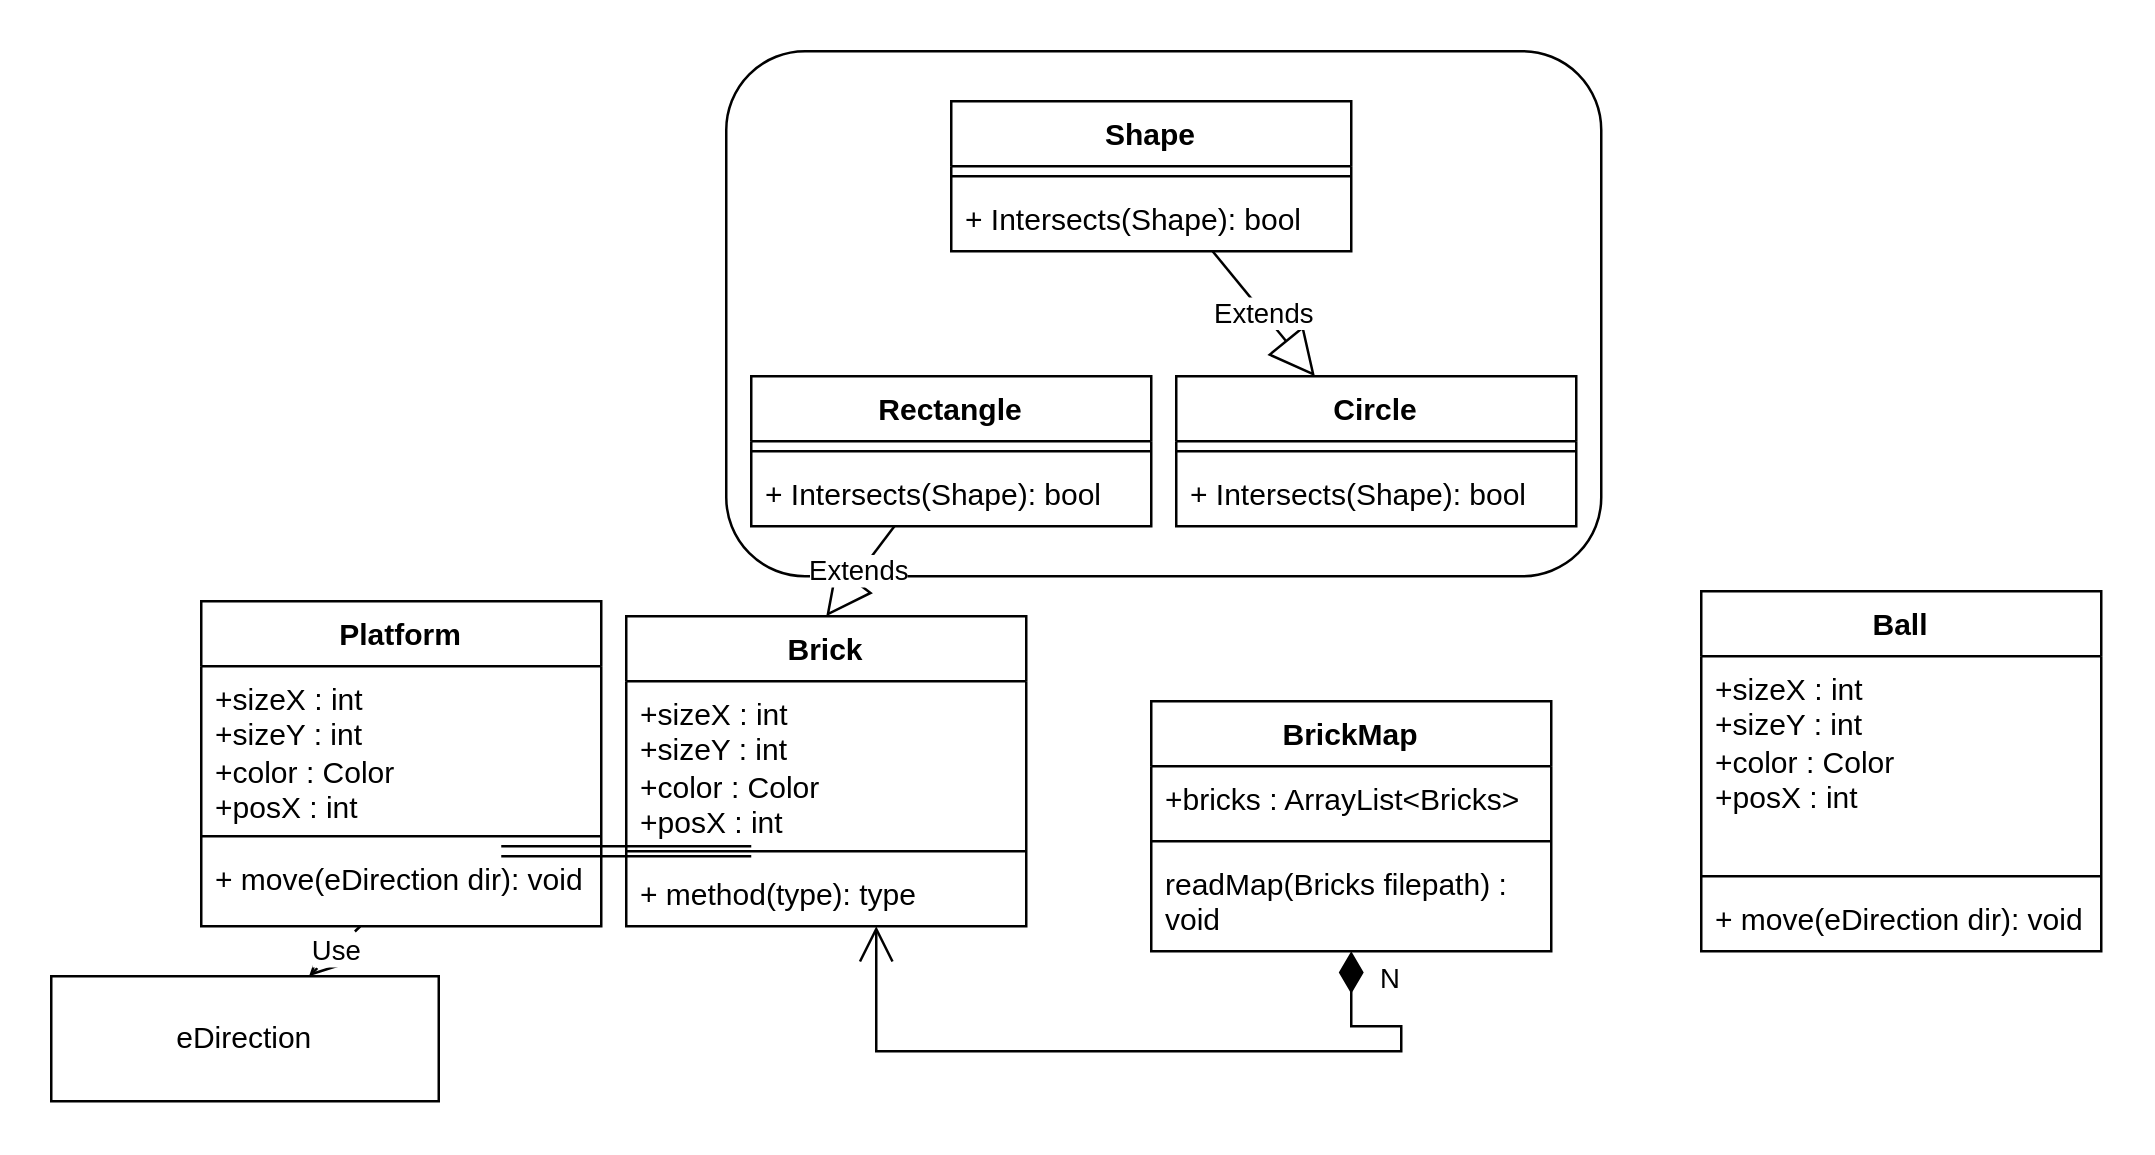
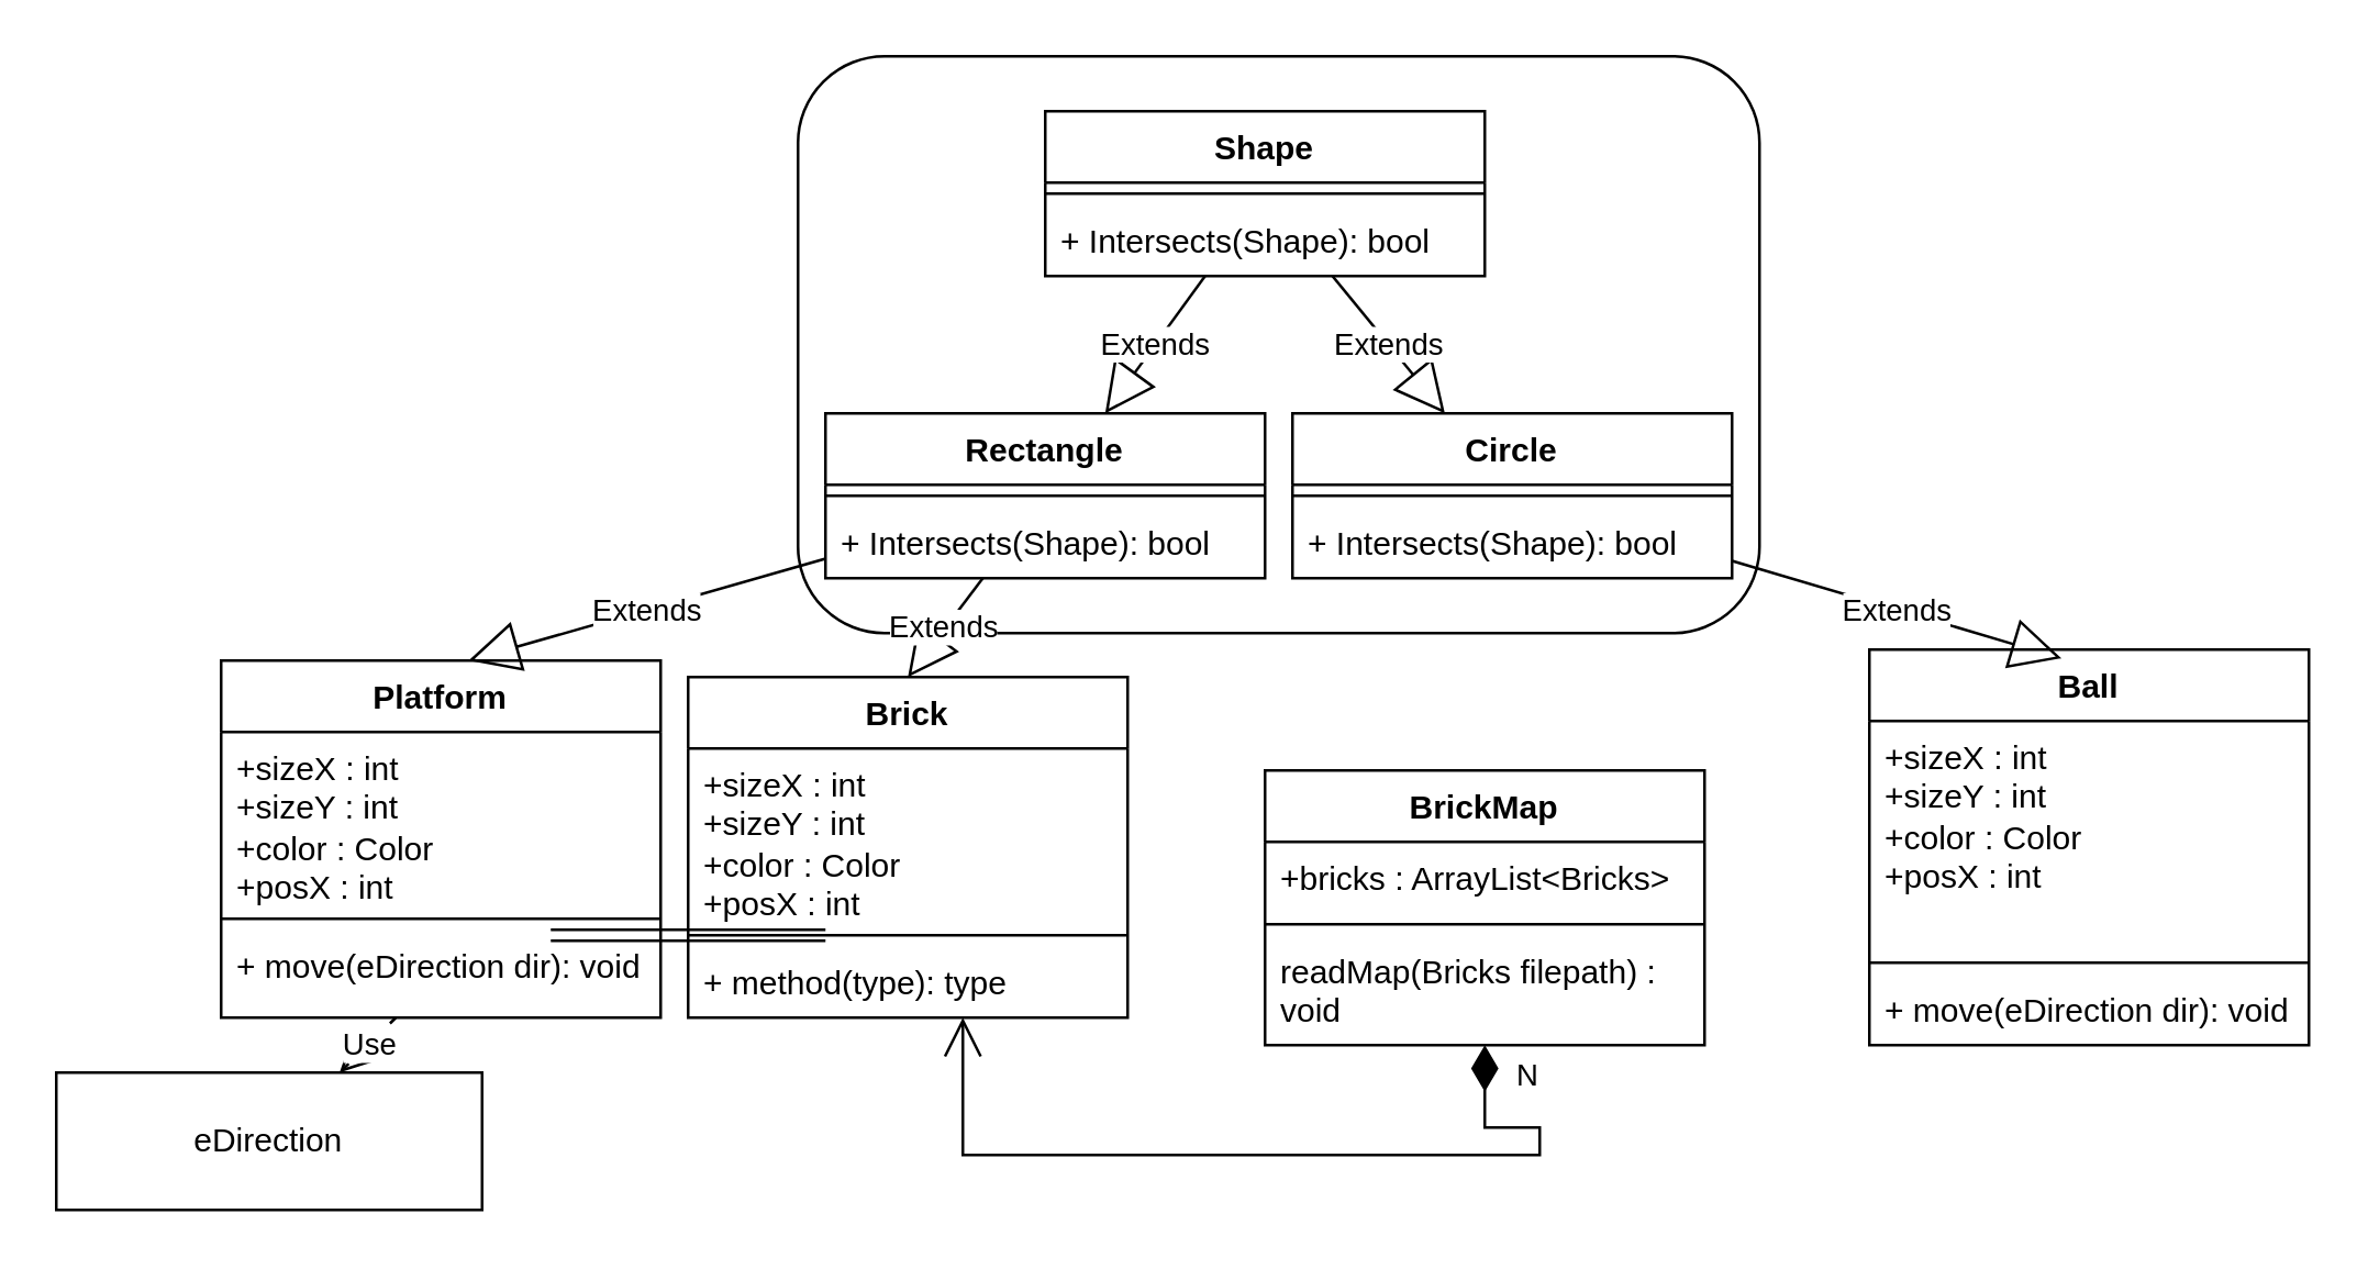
+ <mxCell id="18" value="Extends" style="endArrow=block;endSize=16;endFill=0;html=1;rounded=0;" parent="1" source="12" target="9" edge="1"><mxGeometry width="160" relative="1" as="geometry"><mxPoint x="190" y="270" as="sourcePoint" /><mxPoint x="350" y="270" as="targetPoint" /></mxGeometry></mxCell>
+ <mxCell id="20" value="Extends" style="endArrow=block;endSize=16;endFill=0;html=1;rounded=0;entryX=0.563;entryY=0;entryDx=0;entryDy=0;entryPerimeter=0;" parent="1" source="9" target="3" edge="1"><mxGeometry width="160" relative="1" as="geometry"><mxPoint x="460" y="320" as="sourcePoint" /><mxPoint x="424" y="370" as="targetPoint" /></mxGeometry></mxCell>
+ <mxCell id="25" value="Extends" style="endArrow=block;endSize=16;endFill=0;html=1;rounded=0;entryX=0.437;entryY=0.022;entryDx=0;entryDy=0;entryPerimeter=0;" parent="1" source="15" target="21" edge="1"><mxGeometry width="160" relative="1" as="geometry"><mxPoint x="570" y="250" as="sourcePoint" /><mxPoint x="534" y="300" as="targetPoint" /></mxGeometry></mxCell>
